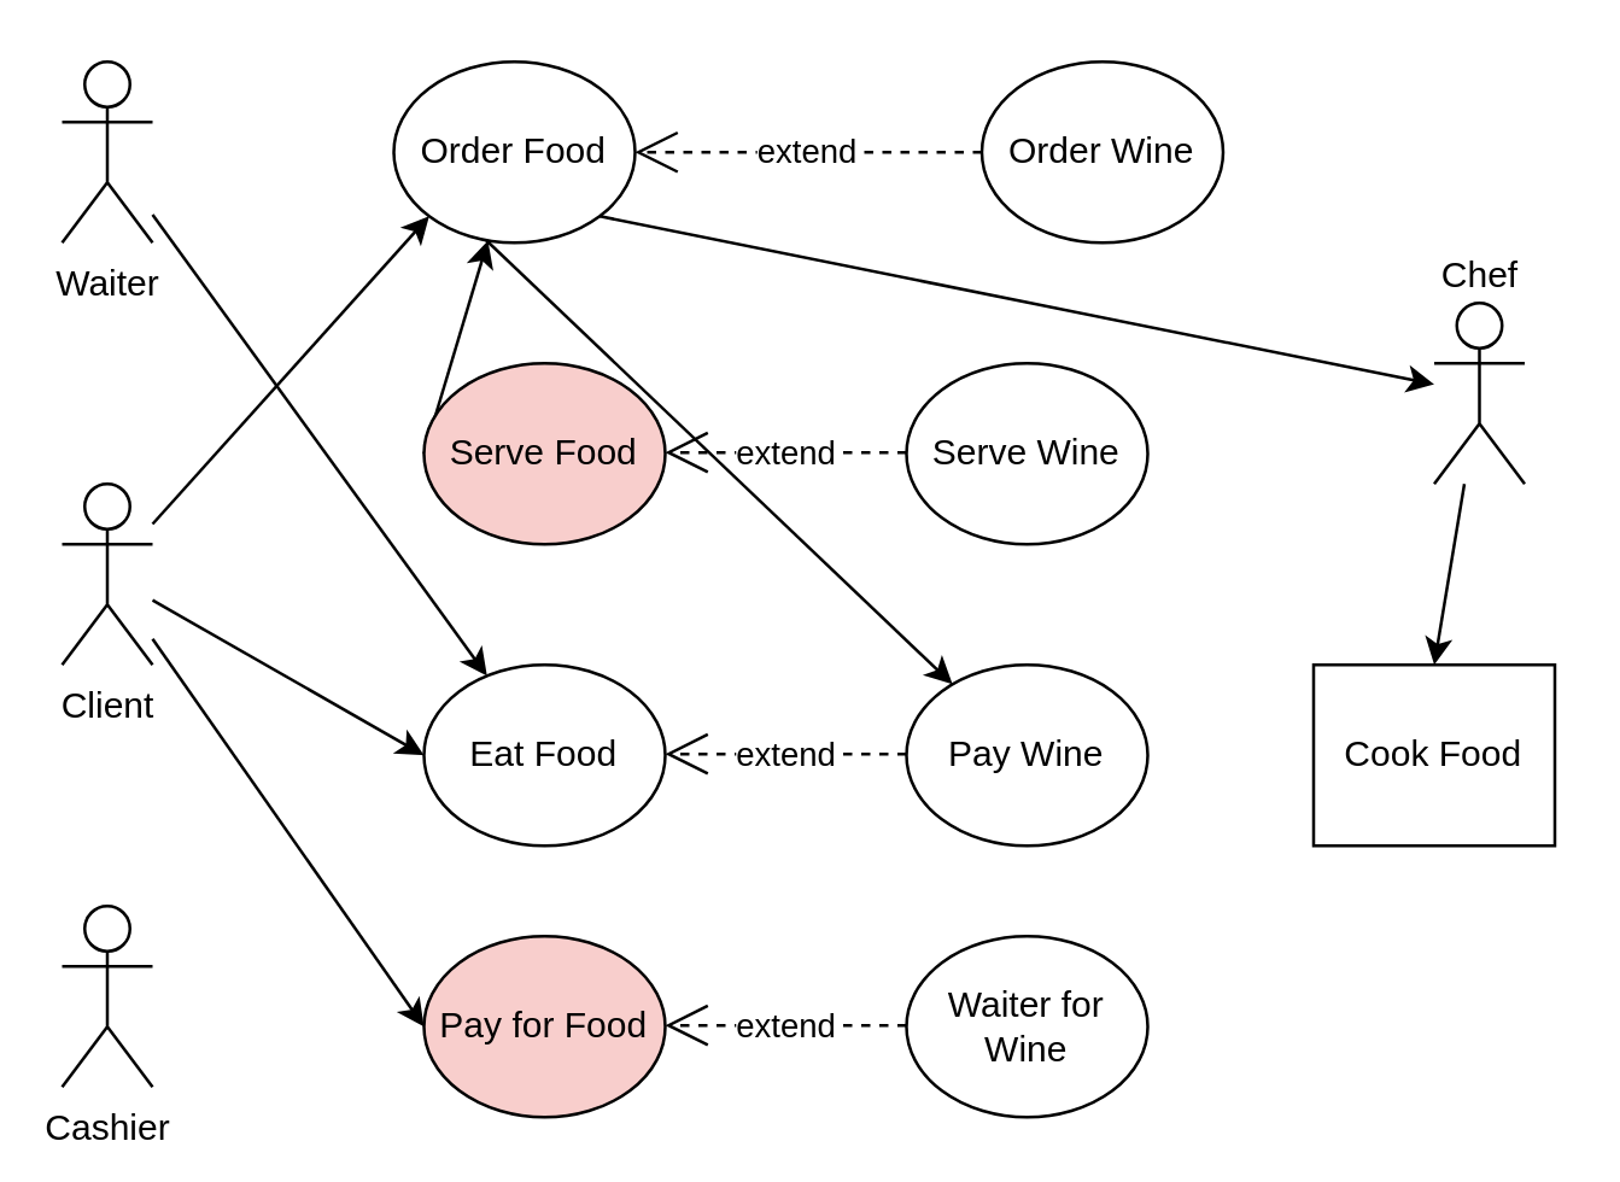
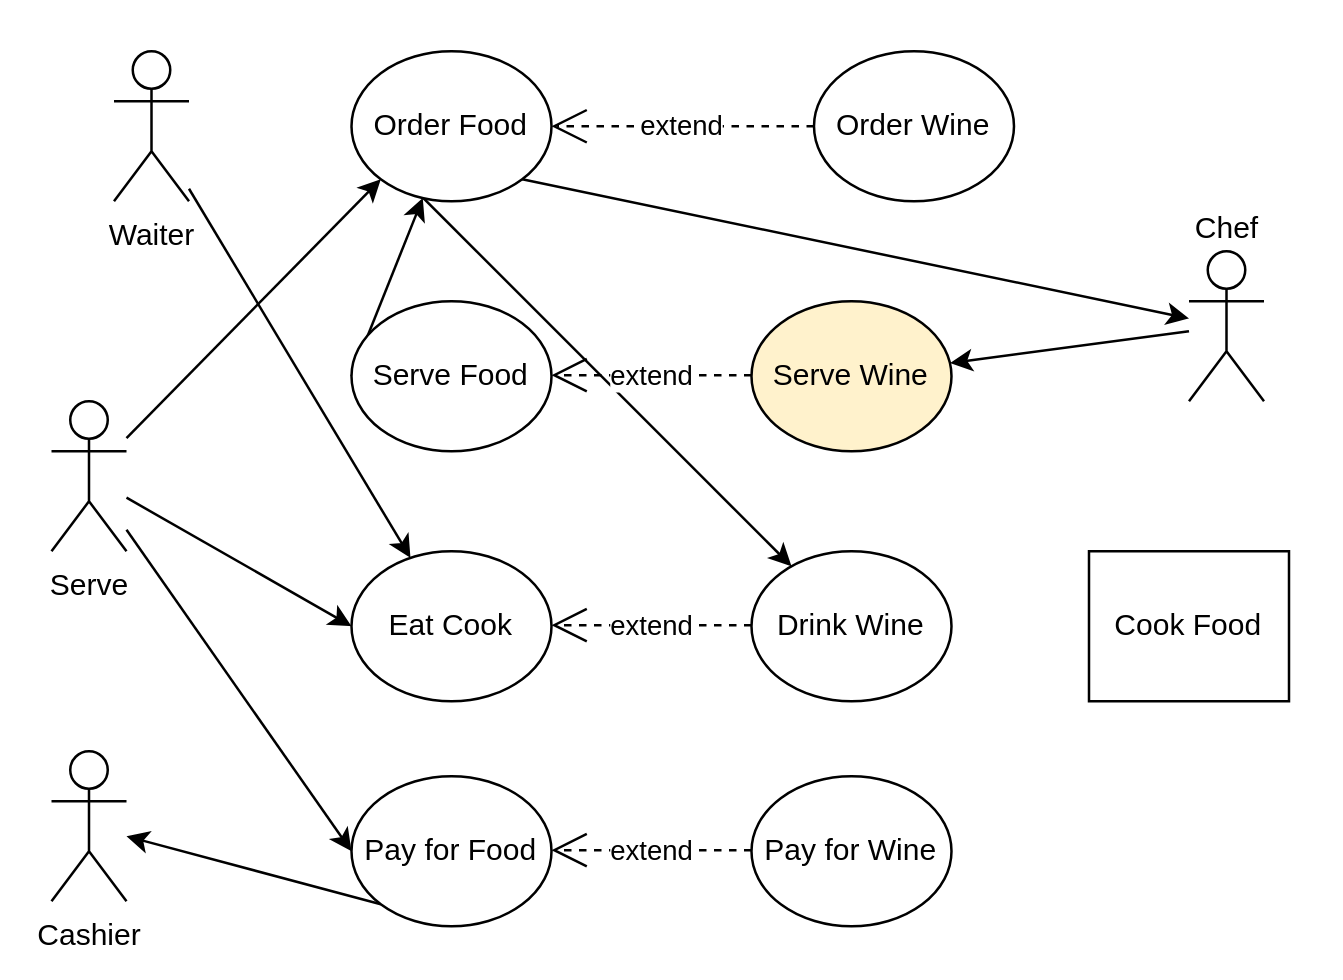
- <mxCell id="16" value="Waiter" style="shape=umlActor;verticalLabelPosition=bottom;verticalAlign=top;html=1;" vertex="1" parent="1"><mxGeometry x="20" y="20" width="30" height="60" as="geometry" /></mxCell>
+ <mxCell id="16" value="Waiter" style="shape=umlActor;verticalLabelPosition=bottom;verticalAlign=top;html=1;" vertex="1" parent="1"><mxGeometry x="45" y="20" width="30" height="60" as="geometry" /></mxCell>
- <mxCell id="4" value="Order Food" style="ellipse;whiteSpace=wrap;html=1;" vertex="1" parent="1"><mxGeometry x="130" y="20" width="80" height="60" as="geometry" /></mxCell>
+ <mxCell id="4" value="Order Food" style="ellipse;whiteSpace=wrap;html=1;" vertex="1" parent="1"><mxGeometry x="140" y="20" width="80" height="60" as="geometry" /></mxCell>
- <mxCell id="7" value="Serve Food" style="ellipse;whiteSpace=wrap;html=1;fillColor=#f8cecc;" vertex="1" parent="1"><mxGeometry x="140" y="120" width="80" height="60" as="geometry" /></mxCell>
+ <mxCell id="7" value="Serve Food" style="ellipse;whiteSpace=wrap;html=1;" vertex="1" parent="1"><mxGeometry x="140" y="120" width="80" height="60" as="geometry" /></mxCell>
- <mxCell id="8" value="Serve Wine" style="ellipse;whiteSpace=wrap;html=1;" vertex="1" parent="1"><mxGeometry x="300" y="120" width="80" height="60" as="geometry" /></mxCell>
+ <mxCell id="8" value="Serve Wine" style="ellipse;whiteSpace=wrap;html=1;fillColor=#fff2cc;" vertex="1" parent="1"><mxGeometry x="300" y="120" width="80" height="60" as="geometry" /></mxCell>
- <mxCell id="22" style="edgeStyle=none;rounded=0;orthogonalLoop=1;jettySize=auto;html=1;entryX=0.5;entryY=0;entryDx=0;entryDy=0;" edge="1" parent="1" source="23" target="9"><mxGeometry relative="1" as="geometry" /></mxCell>
+ <mxCell id="22" style="edgeStyle=none;rounded=0;orthogonalLoop=1;jettySize=auto;html=1;" edge="1" parent="1" source="23" target="8"><mxGeometry relative="1" as="geometry" /></mxCell>
- <mxCell id="20" value="Client" style="shape=umlActor;verticalLabelPosition=bottom;verticalAlign=top;html=1;" vertex="1" parent="1"><mxGeometry x="20" y="160" width="30" height="60" as="geometry" /></mxCell>
+ <mxCell id="20" value="Serve" style="shape=umlActor;verticalLabelPosition=bottom;verticalAlign=top;html=1;" vertex="1" parent="1"><mxGeometry x="20" y="160" width="30" height="60" as="geometry" /></mxCell>
- <mxCell id="10" value="Eat Food" style="ellipse;whiteSpace=wrap;html=1;" vertex="1" parent="1"><mxGeometry x="140" y="220" width="80" height="60" as="geometry" /></mxCell>
+ <mxCell id="10" value="Eat Cook" style="ellipse;whiteSpace=wrap;html=1;" vertex="1" parent="1"><mxGeometry x="140" y="220" width="80" height="60" as="geometry" /></mxCell>
- <mxCell id="11" value="Pay Wine" style="ellipse;whiteSpace=wrap;html=1;" vertex="1" parent="1"><mxGeometry x="300" y="220" width="80" height="60" as="geometry" /></mxCell>
+ <mxCell id="11" value="Drink Wine" style="ellipse;whiteSpace=wrap;html=1;" vertex="1" parent="1"><mxGeometry x="300" y="220" width="80" height="60" as="geometry" /></mxCell>
- <mxCell id="13" value="Pay for Food" style="ellipse;whiteSpace=wrap;html=1;fillColor=#f8cecc;" vertex="1" parent="1"><mxGeometry x="140" y="310" width="80" height="60" as="geometry" /></mxCell>
+ <mxCell id="13" value="Pay for Food" style="ellipse;whiteSpace=wrap;html=1;" vertex="1" parent="1"><mxGeometry x="140" y="310" width="80" height="60" as="geometry" /></mxCell>
- <mxCell id="14" value="Waiter for Wine" style="ellipse;whiteSpace=wrap;html=1;" vertex="1" parent="1"><mxGeometry x="300" y="310" width="80" height="60" as="geometry" /></mxCell>
+ <mxCell id="14" value="Pay for Wine" style="ellipse;whiteSpace=wrap;html=1;" vertex="1" parent="1"><mxGeometry x="300" y="310" width="80" height="60" as="geometry" /></mxCell>
+ <mxCell id="12" style="edgeStyle=none;rounded=0;orthogonalLoop=1;jettySize=auto;html=1;exitX=0;exitY=1;exitDx=0;exitDy=0;" edge="1" parent="1" source="13" target="21"><mxGeometry relative="1" as="geometry" /></mxCell>
